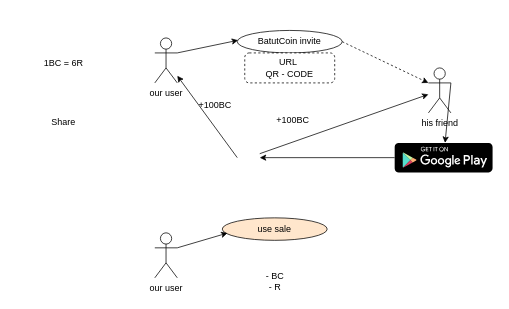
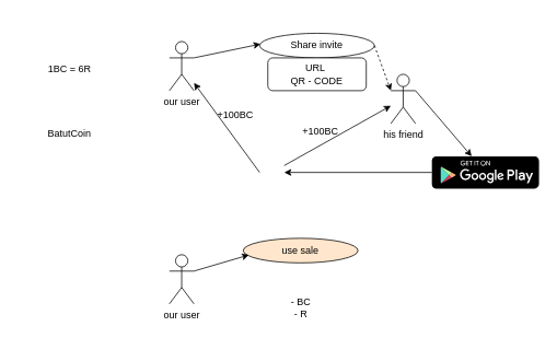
- <mxCell id="4" value="BatutCoin invite" style="ellipse;whiteSpace=wrap;html=1;" vertex="1" parent="2"><mxGeometry x="110" width="140" height="30" as="geometry" /></mxCell>
+ <mxCell id="4" value="Share invite" style="ellipse;whiteSpace=wrap;html=1;" vertex="1" parent="2"><mxGeometry x="110" width="140" height="30" as="geometry" /></mxCell>
- <mxCell id="7" value="URL&amp;nbsp;&lt;br&gt;QR - CODE" style="rounded=1;whiteSpace=wrap;html=1;dashed=1;" vertex="1" parent="2"><mxGeometry x="120" y="30" width="120" height="40" as="geometry" /></mxCell>
+ <mxCell id="7" value="URL&amp;nbsp;&lt;br&gt;QR - CODE" style="rounded=1;whiteSpace=wrap;html=1;" vertex="1" parent="2"><mxGeometry x="120" y="30" width="120" height="40" as="geometry" /></mxCell>
- <mxCell id="6" value="his friend" style="shape=umlActor;verticalLabelPosition=bottom;verticalAlign=top;html=1;outlineConnect=0;" vertex="1" parent="2"><mxGeometry x="365" y="50" width="30" height="60" as="geometry" /></mxCell>
+ <mxCell id="6" value="his friend" style="shape=umlActor;verticalLabelPosition=bottom;verticalAlign=top;html=1;outlineConnect=0;" vertex="1" parent="2"><mxGeometry x="270" y="50" width="30" height="60" as="geometry" /></mxCell>
- <mxCell id="26" value="Share" style="shape=image;html=1;verticalAlign=top;verticalLabelPosition=bottom;labelBackgroundColor=#ffffff;imageAspect=0;aspect=fixed;image=https://cdn0.iconfinder.com/data/icons/business-collection-2027/58/coin-3-128.png" vertex="1" parent="25"><mxGeometry width="128" height="128" as="geometry" /></mxCell>
+ <mxCell id="26" value="BatutCoin" style="shape=image;html=1;verticalAlign=top;verticalLabelPosition=bottom;labelBackgroundColor=#ffffff;imageAspect=0;aspect=fixed;image=https://cdn0.iconfinder.com/data/icons/business-collection-2027/58/coin-3-128.png" vertex="1" parent="25"><mxGeometry width="128" height="128" as="geometry" /></mxCell>
